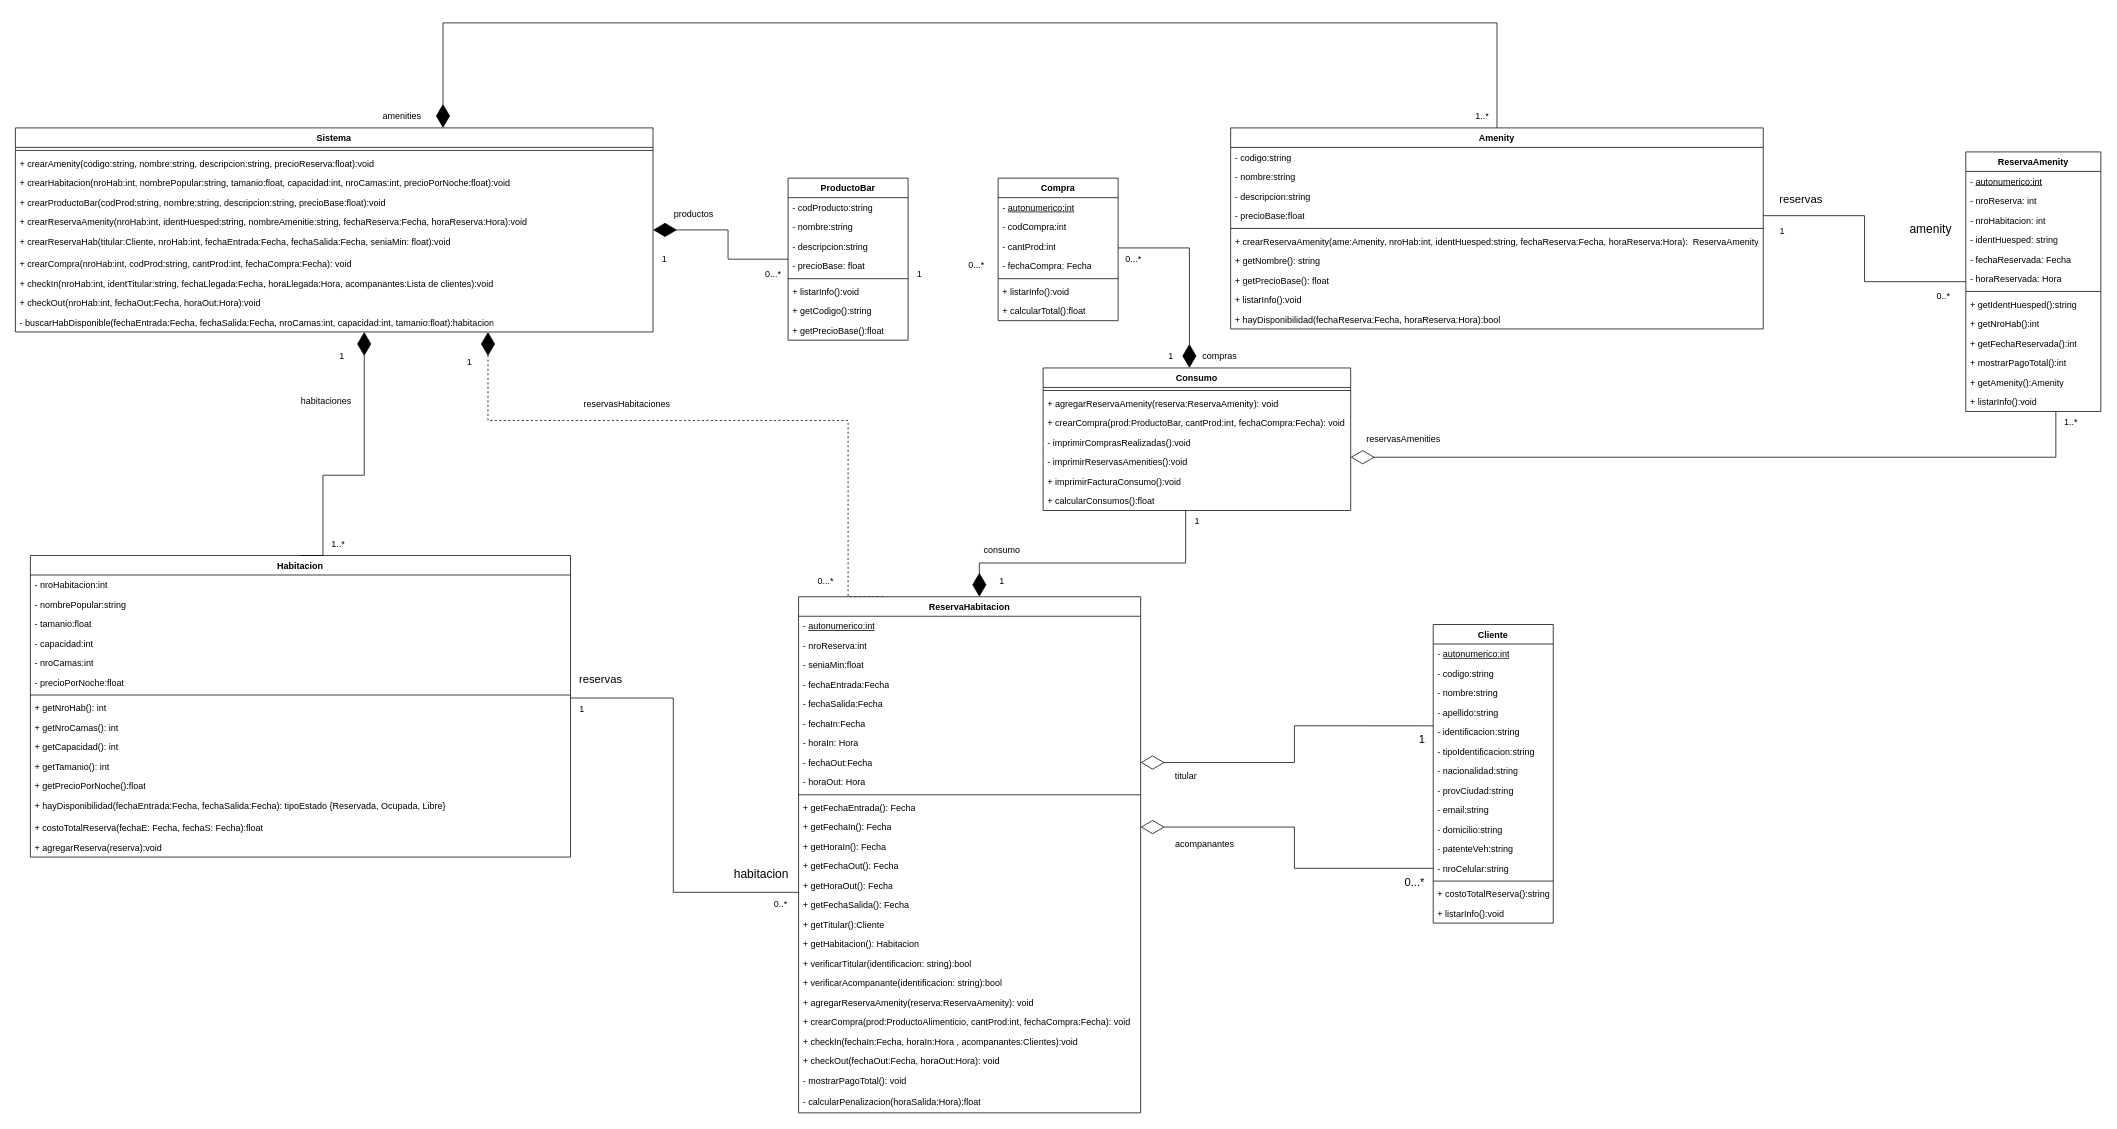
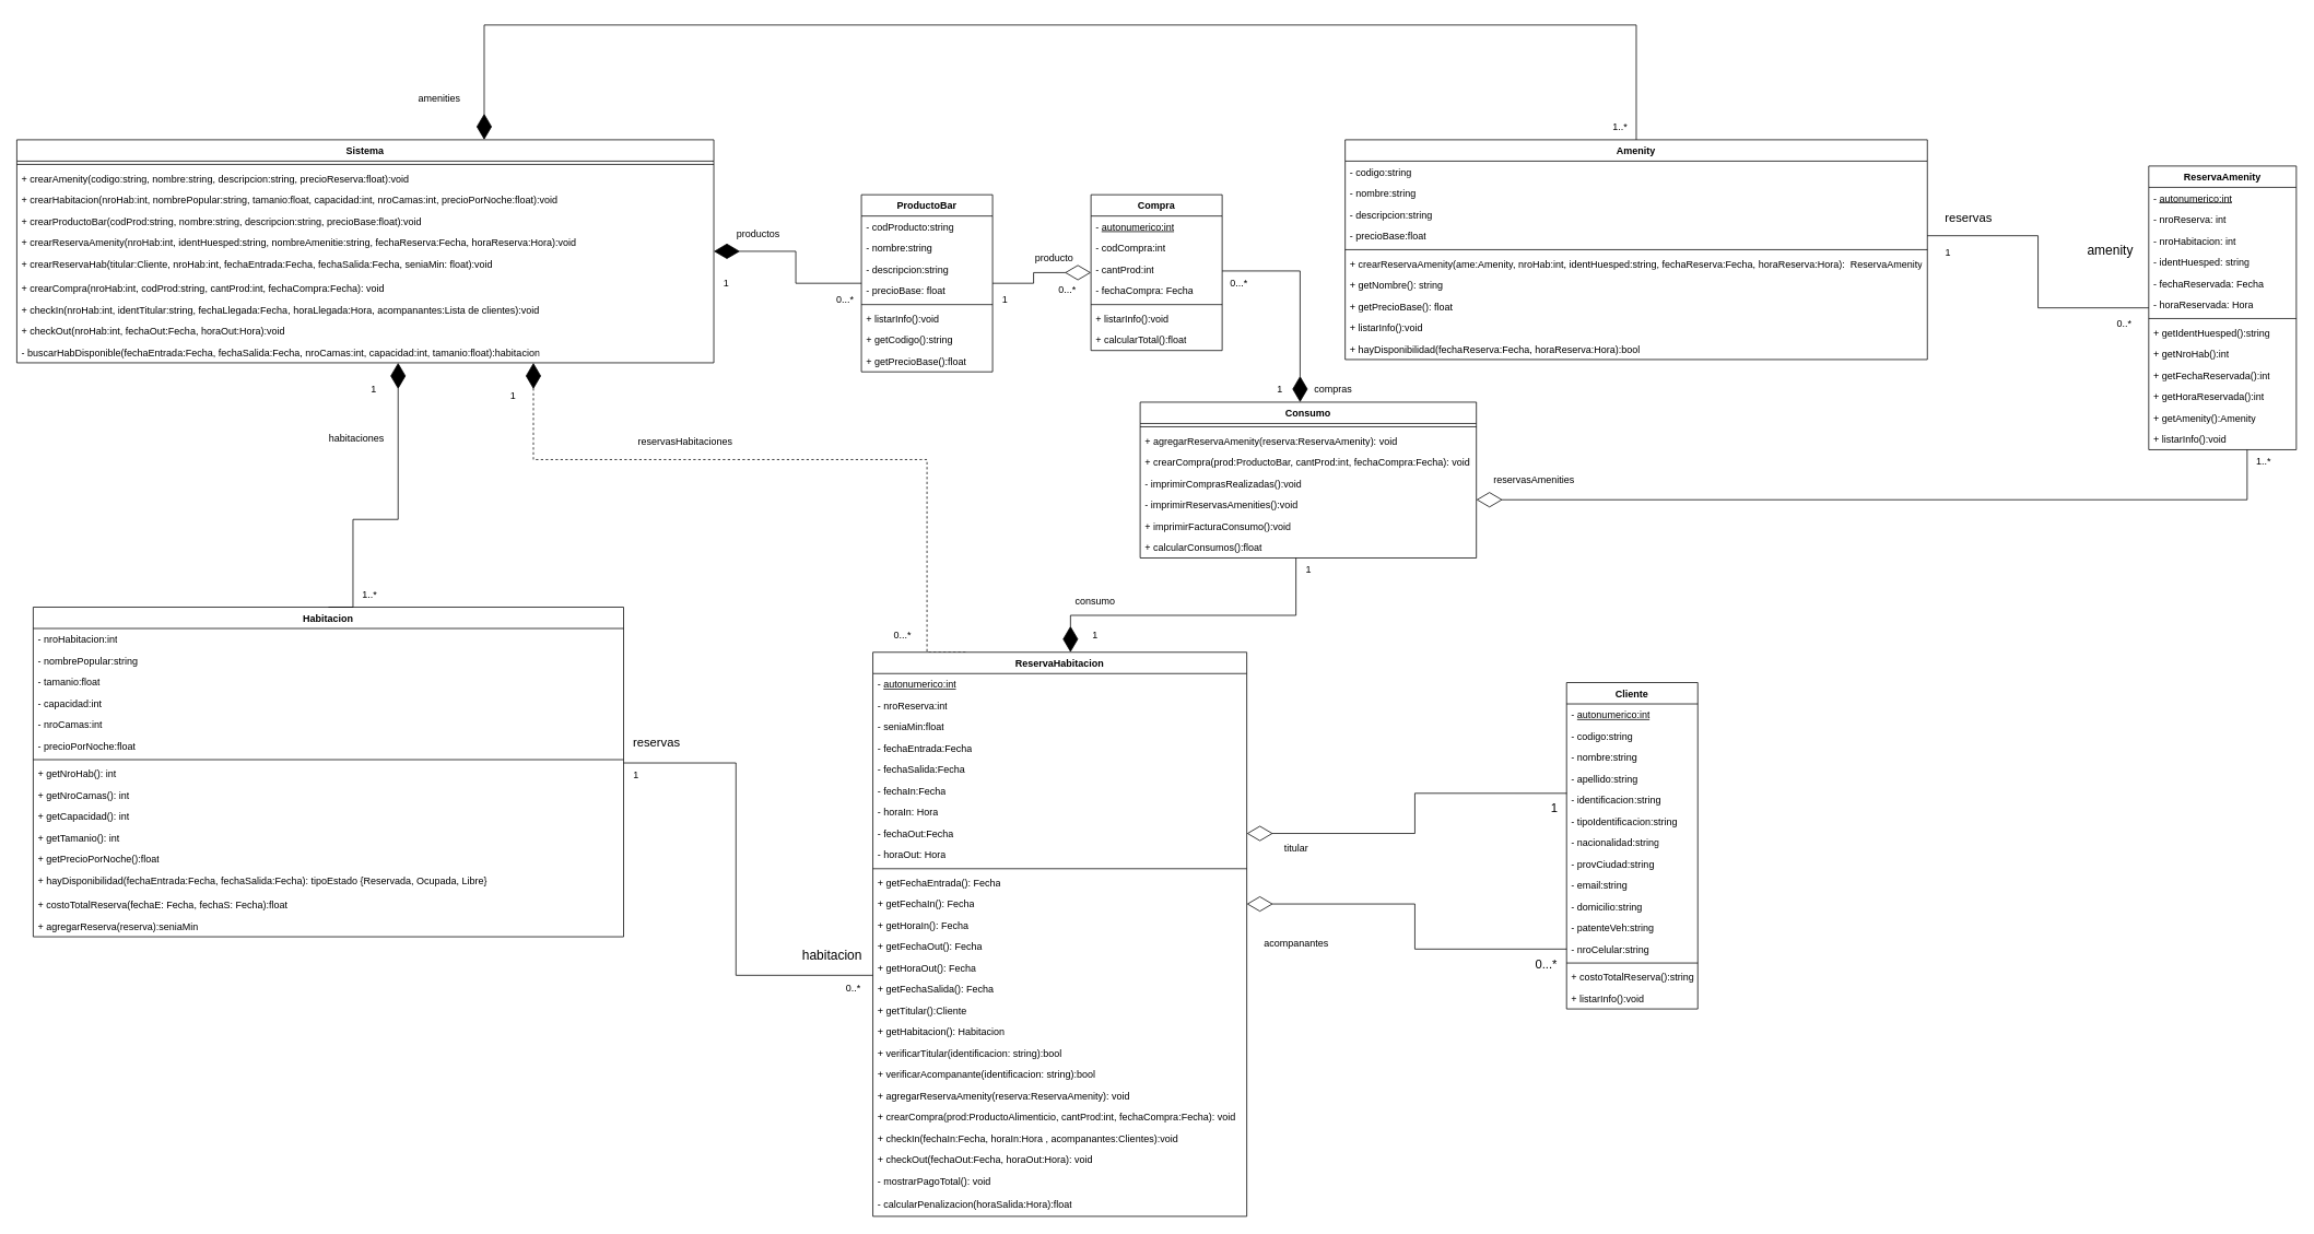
- <mxCell id="150" value="amenities" style="text;html=1;align=center;verticalAlign=middle;resizable=0;points=[];autosize=1;strokeColor=none;fillColor=none;" vertex="1" parent="1"><mxGeometry x="500" y="130" width="70" height="30" as="geometry" /></mxCell>
+ <mxCell id="150" value="amenities" style="text;html=1;align=center;verticalAlign=middle;resizable=0;points=[];autosize=1;strokeColor=none;fillColor=none;" vertex="1" parent="1"><mxGeometry x="500" y="95" width="70" height="30" as="geometry" /></mxCell>
+ <mxCell id="155" value="producto" style="text;html=1;align=center;verticalAlign=middle;resizable=0;points=[];autosize=1;strokeColor=none;fillColor=none;" vertex="1" parent="1"><mxGeometry x="1250" y="290" width="70" height="30" as="geometry" /></mxCell>
+ <mxCell id="59" style="edgeStyle=orthogonalEdgeStyle;rounded=0;orthogonalLoop=1;jettySize=auto;html=1;endArrow=none;endFill=0;startArrow=diamondThin;startFill=0;startSize=29;" edge="1" parent="1" source="60" target="69"><mxGeometry relative="1" as="geometry" /></mxCell>
- <mxCell id="101" value="+ mostrarPagoTotal():int" style="text;strokeColor=none;fillColor=none;align=left;verticalAlign=top;spacingLeft=4;spacingRight=4;overflow=hidden;rotatable=0;points=[[0,0.5],[1,0.5]];portConstraint=eastwest;whiteSpace=wrap;html=1;" vertex="1" parent="90"><mxGeometry y="268" width="180" height="26" as="geometry" /></mxCell>
+ <mxCell id="101" value="+ getHoraReservada():int" style="text;strokeColor=none;fillColor=none;align=left;verticalAlign=top;spacingLeft=4;spacingRight=4;overflow=hidden;rotatable=0;points=[[0,0.5],[1,0.5]];portConstraint=eastwest;whiteSpace=wrap;html=1;" vertex="1" parent="90"><mxGeometry y="268" width="180" height="26" as="geometry" /></mxCell>
- <mxCell id="136" value="acompanantes" style="text;html=1;align=center;verticalAlign=middle;resizable=0;points=[];autosize=1;strokeColor=none;fillColor=none;" vertex="1" parent="1"><mxGeometry x="1555" y="1100" width="100" height="30" as="geometry" /></mxCell>
+ <mxCell id="136" value="acompanantes" style="text;html=1;align=center;verticalAlign=middle;resizable=0;points=[];autosize=1;strokeColor=none;fillColor=none;" vertex="1" parent="1"><mxGeometry x="1530" y="1125" width="100" height="30" as="geometry" /></mxCell>
- <mxCell id="30" value="+ agregarReserva(reserva):void" style="text;strokeColor=none;fillColor=none;align=left;verticalAlign=top;spacingLeft=4;spacingRight=4;overflow=hidden;rotatable=0;points=[[0,0.5],[1,0.5]];portConstraint=eastwest;whiteSpace=wrap;html=1;" vertex="1" parent="15"><mxGeometry y="376" width="720" height="26" as="geometry" /></mxCell>
+ <mxCell id="30" value="+ agregarReserva(reserva):seniaMin" style="text;strokeColor=none;fillColor=none;align=left;verticalAlign=top;spacingLeft=4;spacingRight=4;overflow=hidden;rotatable=0;points=[[0,0.5],[1,0.5]];portConstraint=eastwest;whiteSpace=wrap;html=1;" vertex="1" parent="15"><mxGeometry y="376" width="720" height="26" as="geometry" /></mxCell>
